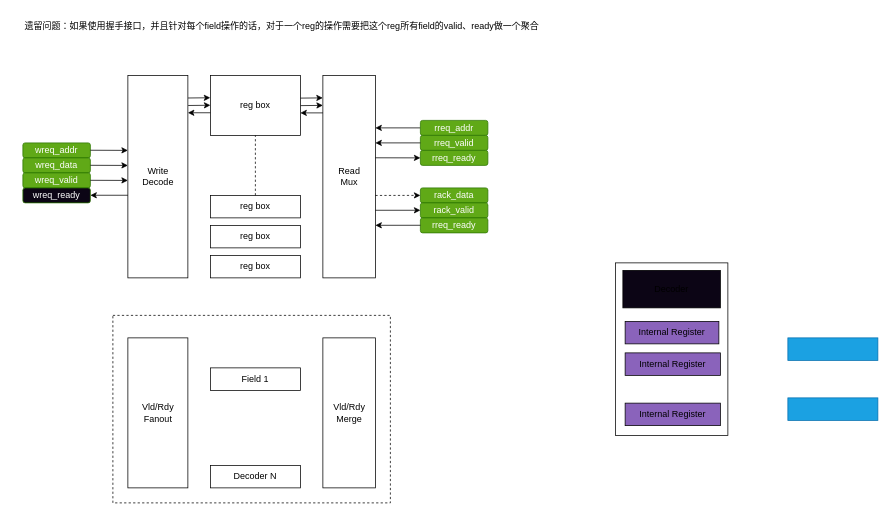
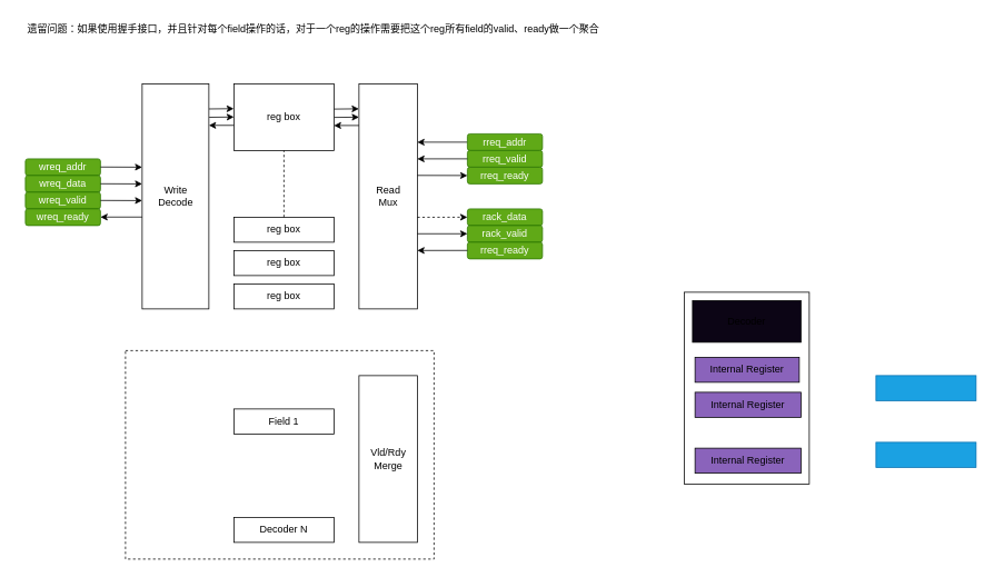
- <mxCell id="27" value="wreq_ready" style="rounded=1;whiteSpace=wrap;html=1;fillColor=#0c0515;strokeColor=#2D7600;fontColor=#ffffff;" parent="1" vertex="1"><mxGeometry x="30" y="250" width="90" height="20" as="geometry" /></mxCell>
+ <mxCell id="27" value="wreq_ready" style="rounded=1;whiteSpace=wrap;html=1;fillColor=#60a917;strokeColor=#2D7600;fontColor=#ffffff;" parent="1" vertex="1"><mxGeometry x="30" y="250" width="90" height="20" as="geometry" /></mxCell>
- <mxCell id="39" value="Vld/Rdy&lt;br&gt;Fanout" style="shadow=0;dashed=0;align=center;html=1;strokeWidth=1;shape=mxgraph.rtl.abstract.entity;container=1;collapsible=0;kind=demux;drawPins=0;left=1;right=4;bottom=0;" parent="1" vertex="1"><mxGeometry x="170" y="450" width="80" height="200" as="geometry" /></mxCell>
